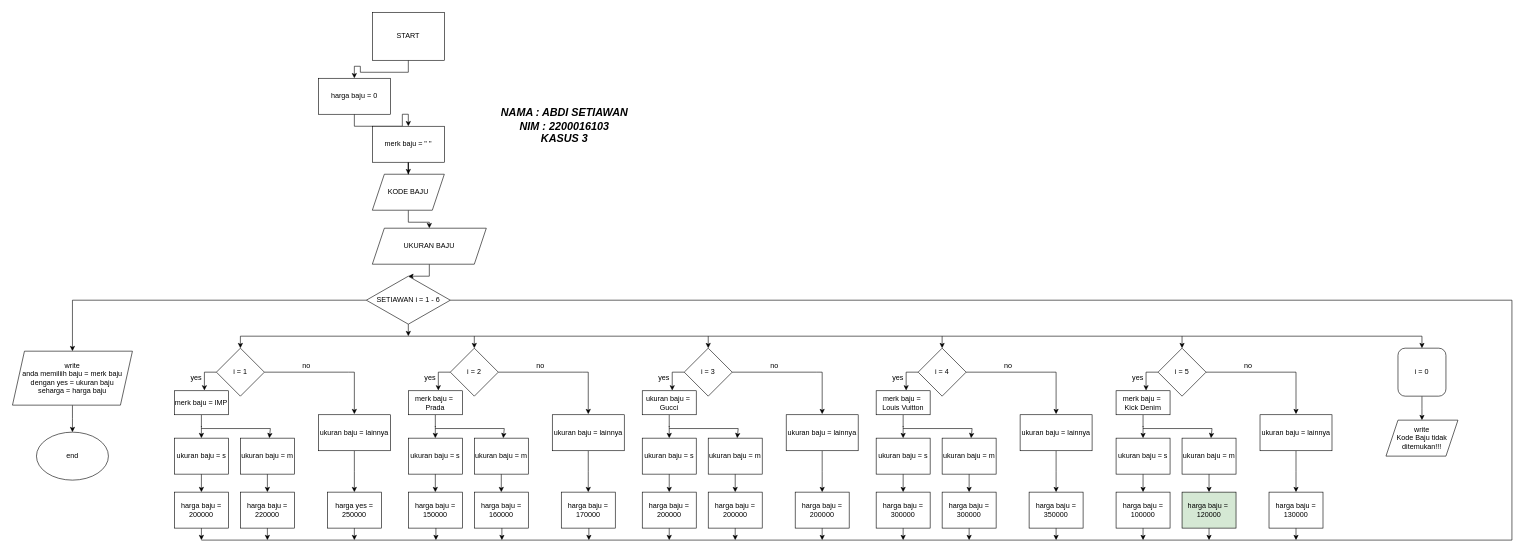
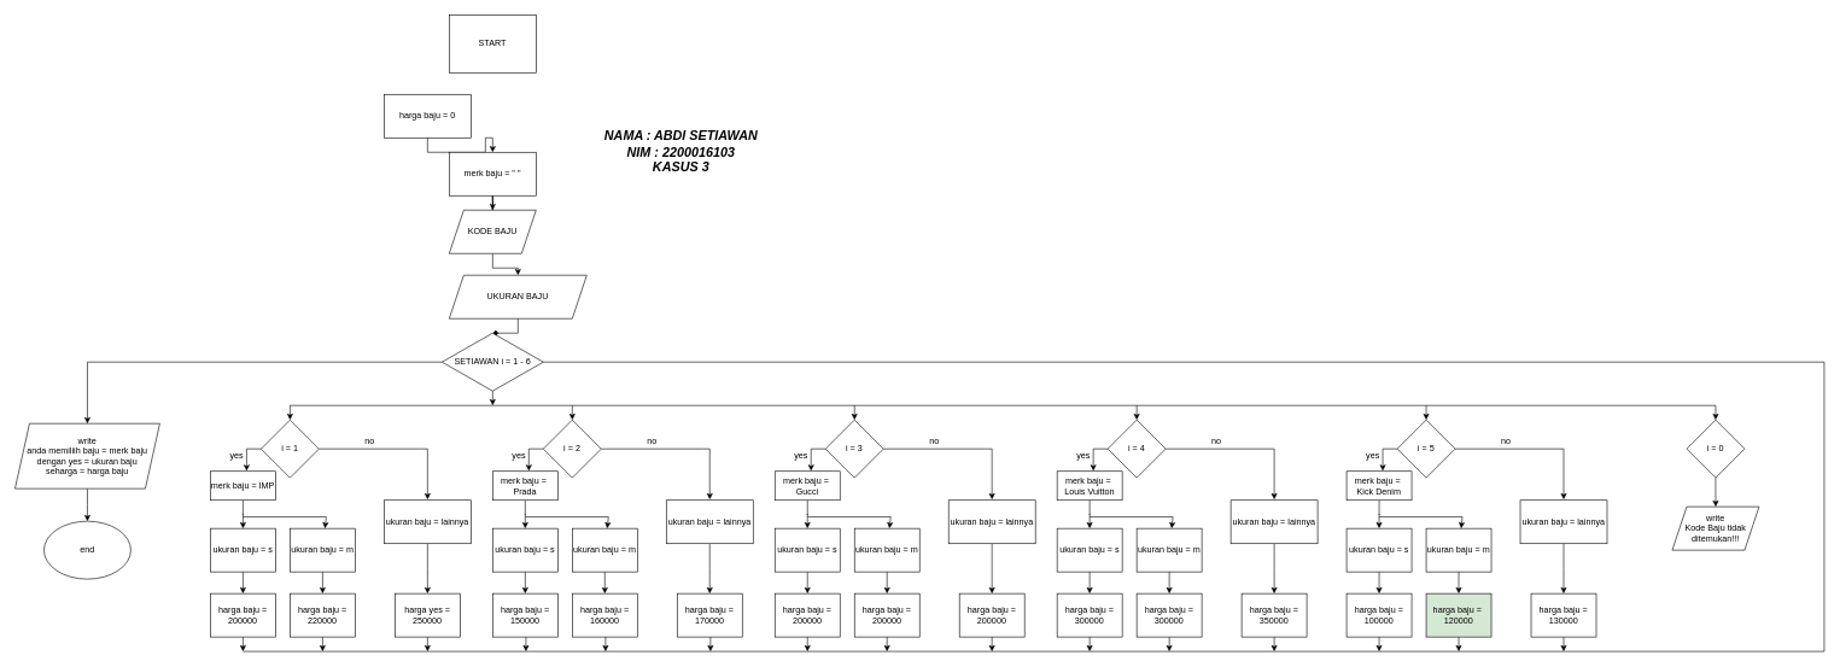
- <mxCell id="2" value="" style="edgeStyle=orthogonalEdgeStyle;rounded=0;orthogonalLoop=1;jettySize=auto;html=1;" edge="1" parent="1" source="3" target="9"><mxGeometry relative="1" as="geometry" /></mxCell>
- <mxCell id="6" style="edgeStyle=orthogonalEdgeStyle;rounded=0;orthogonalLoop=1;jettySize=auto;html=1;entryX=0.5;entryY=0;entryDx=0;entryDy=0;" edge="1" parent="1" source="7" target="14"><mxGeometry relative="1" as="geometry" /></mxCell>
+ <mxCell id="6" style="edgeStyle=orthogonalEdgeStyle;rounded=0;orthogonalLoop=1;jettySize=auto;html=1;entryX=0.5;entryY=0;entryDx=0;entryDy=0;endArrow=diamond;" edge="1" parent="1" source="7" target="14"><mxGeometry relative="1" as="geometry" /></mxCell>
- <mxCell id="124" value="i = 0" style="whiteSpace=wrap;html=1;rounded=1;" vertex="1" parent="1"><mxGeometry x="2330" y="580" width="80" height="80" as="geometry" /></mxCell>
+ <mxCell id="124" value="i = 0" style="rhombus;whiteSpace=wrap;html=1;" vertex="1" parent="1"><mxGeometry x="2330" y="580" width="80" height="80" as="geometry" /></mxCell>
- <mxCell id="57" value="ukuran baju =&amp;nbsp;&lt;br&gt;Gucci" style="rounded=0;whiteSpace=wrap;html=1;" vertex="1" parent="1"><mxGeometry x="1070" y="651" width="90" height="40" as="geometry" /></mxCell>
+ <mxCell id="57" value="merk baju =&amp;nbsp;&lt;br&gt;Gucci" style="rounded=0;whiteSpace=wrap;html=1;" vertex="1" parent="1"><mxGeometry x="1070" y="651" width="90" height="40" as="geometry" /></mxCell>
